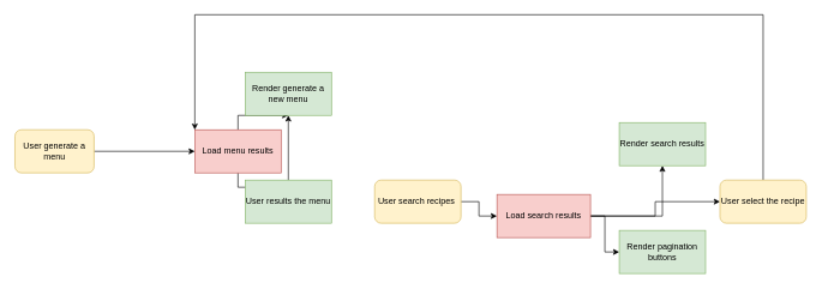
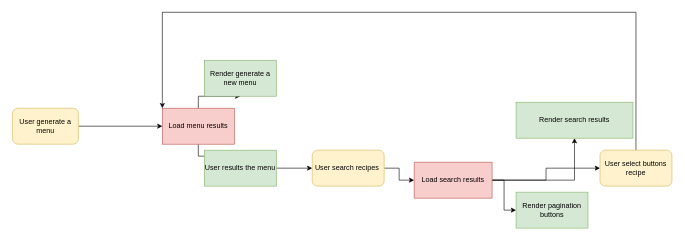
- <mxCell id="8" style="edgeStyle=orthogonalEdgeStyle;rounded=0;orthogonalLoop=1;jettySize=auto;html=1;" edge="1" parent="1" source="9" target="7"><mxGeometry relative="1" as="geometry" /></mxCell>
+ <mxCell id="8" style="edgeStyle=orthogonalEdgeStyle;rounded=0;orthogonalLoop=1;jettySize=auto;html=1;" edge="1" parent="1" source="9" target="11"><mxGeometry relative="1" as="geometry" /></mxCell>
- <mxCell id="16" value="Render search results" style="rounded=0;whiteSpace=wrap;html=1;fillColor=#d5e8d4;strokeColor=#82b366;" vertex="1" parent="1"><mxGeometry x="860" y="170" width="120" height="60" as="geometry" /></mxCell>
+ <mxCell id="16" value="Render search results" style="rounded=0;whiteSpace=wrap;html=1;fillColor=#d5e8d4;strokeColor=#82b366;" vertex="1" parent="1"><mxGeometry x="860" y="170" width="195" height="60" as="geometry" /></mxCell>
- <mxCell id="19" value="User select the recipe" style="rounded=1;whiteSpace=wrap;html=1;fillColor=#fff2cc;strokeColor=#d6b656;" vertex="1" parent="1"><mxGeometry x="1000" y="250" width="120" height="60" as="geometry" /></mxCell>
+ <mxCell id="19" value="User select buttons recipe" style="rounded=1;whiteSpace=wrap;html=1;fillColor=#fff2cc;strokeColor=#d6b656;" vertex="1" parent="1"><mxGeometry x="1000" y="250" width="120" height="60" as="geometry" /></mxCell>
